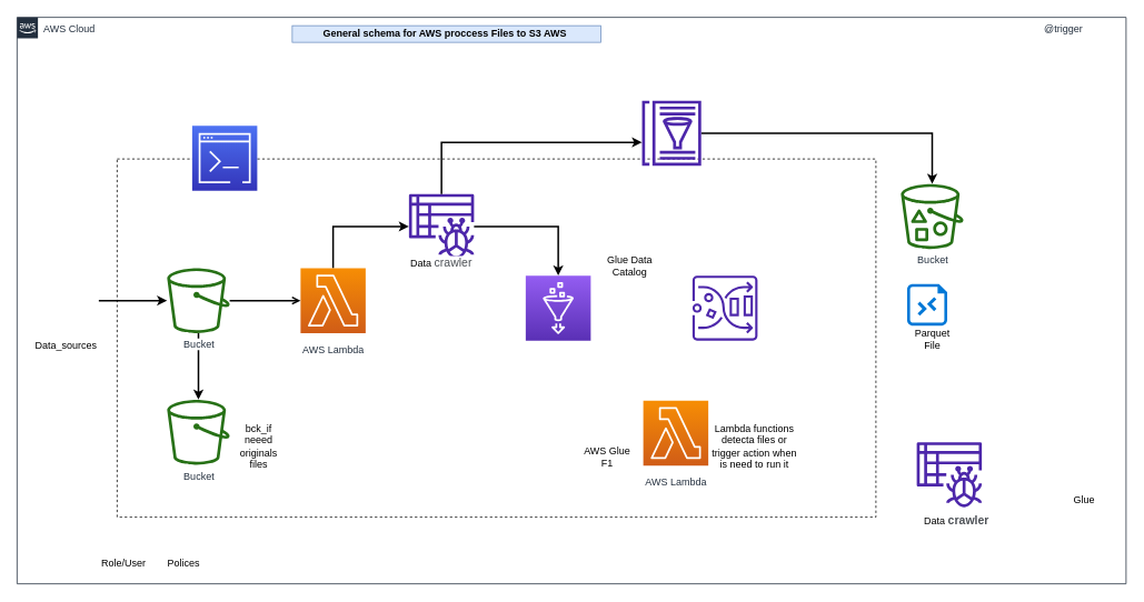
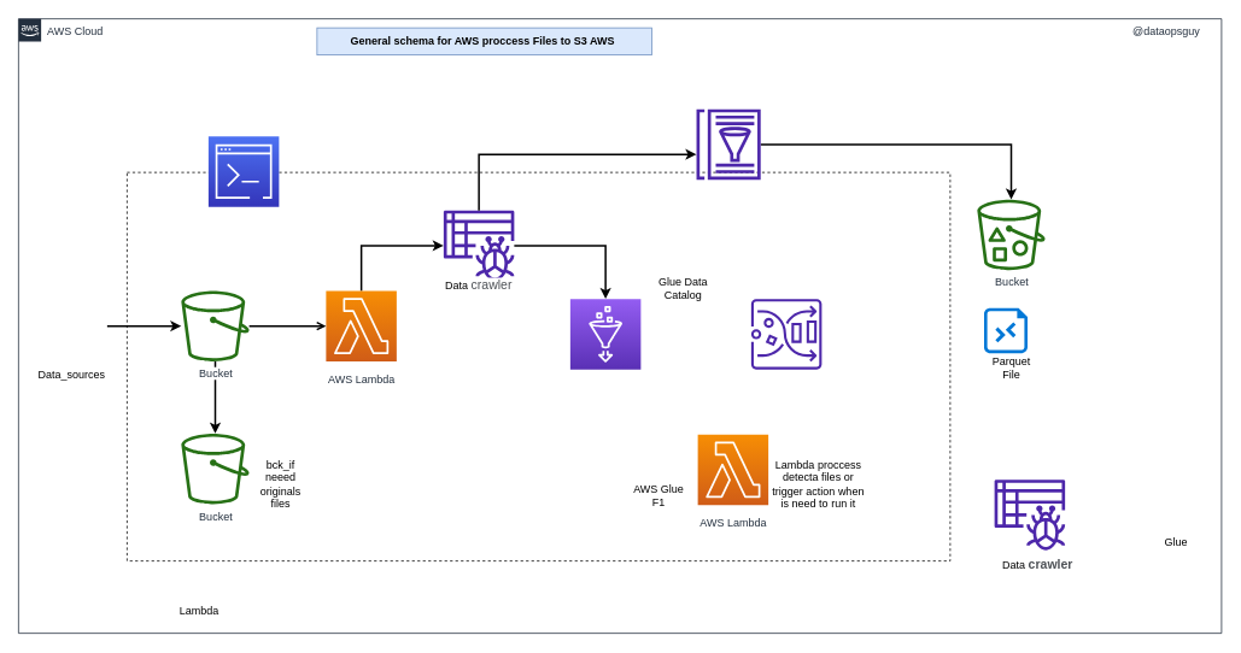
- <mxCell id="21" value="&lt;font color=&quot;#232f3e&quot;&gt;&lt;span style=&quot;background-color: rgb(255, 255, 255);&quot;&gt;@trigger&lt;/span&gt;&lt;/font&gt;" style="text;whiteSpace=wrap;html=1;" parent="2" vertex="1"><mxGeometry x="1230" width="100" height="40" as="geometry" /></mxCell>
+ <mxCell id="21" value="&lt;font color=&quot;#232f3e&quot;&gt;&lt;span style=&quot;background-color: rgb(255, 255, 255);&quot;&gt;@dataopsguy&lt;/span&gt;&lt;/font&gt;" style="text;whiteSpace=wrap;html=1;" parent="2" vertex="1"><mxGeometry x="1230" width="100" height="40" as="geometry" /></mxCell>
- <mxCell id="23" value="General schema for AWS proccess Files to S3 AWS&amp;nbsp;" style="text;html=1;strokeColor=#6c8ebf;fillColor=#dae8fc;align=center;verticalAlign=middle;whiteSpace=wrap;rounded=0;fontStyle=1" parent="2" vertex="1"><mxGeometry x="330" y="10" width="370" height="20" as="geometry" /></mxCell>
+ <mxCell id="23" value="General schema for AWS proccess Files to S3 AWS&amp;nbsp;" style="text;html=1;strokeColor=#6c8ebf;fillColor=#dae8fc;align=center;verticalAlign=middle;whiteSpace=wrap;rounded=0;fontStyle=1" parent="2" vertex="1"><mxGeometry x="330" y="10" width="370" height="30" as="geometry" /></mxCell>
- <mxCell id="20" value="Lambda functions detecta files or trigger action when is need to run it" style="text;html=1;strokeColor=none;fillColor=none;align=center;verticalAlign=middle;whiteSpace=wrap;rounded=0;" vertex="1" parent="7"><mxGeometry x="709" y="290" width="111" height="110" as="geometry" /></mxCell>
+ <mxCell id="20" value="Lambda proccess detecta files or trigger action when is need to run it" style="text;html=1;strokeColor=none;fillColor=none;align=center;verticalAlign=middle;whiteSpace=wrap;rounded=0;" vertex="1" parent="7"><mxGeometry x="709" y="290" width="111" height="110" as="geometry" /></mxCell>
- <mxCell id="33" value="Role/User" style="text;html=1;strokeColor=none;fillColor=none;align=center;verticalAlign=middle;whiteSpace=wrap;rounded=0;" parent="2" vertex="1"><mxGeometry x="98" y="640" width="60" height="30" as="geometry" /></mxCell>
- <mxCell id="25" value="Polices" style="text;html=1;strokeColor=none;fillColor=none;align=center;verticalAlign=middle;whiteSpace=wrap;rounded=0;" parent="2" vertex="1"><mxGeometry x="170" y="640" width="60" height="30" as="geometry" /></mxCell>
+ <mxCell id="25" value="Lambda" style="text;html=1;strokeColor=none;fillColor=none;align=center;verticalAlign=middle;whiteSpace=wrap;rounded=0;" parent="2" vertex="1"><mxGeometry x="170" y="640" width="60" height="30" as="geometry" /></mxCell>
